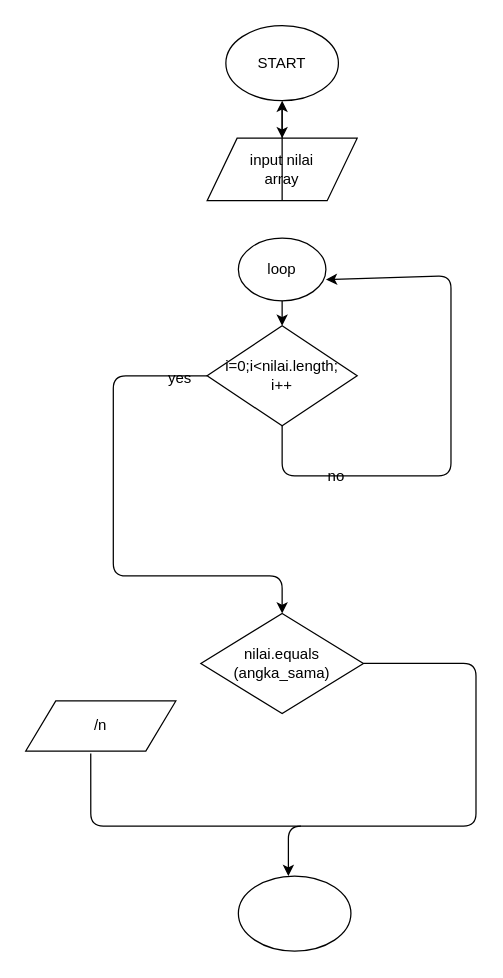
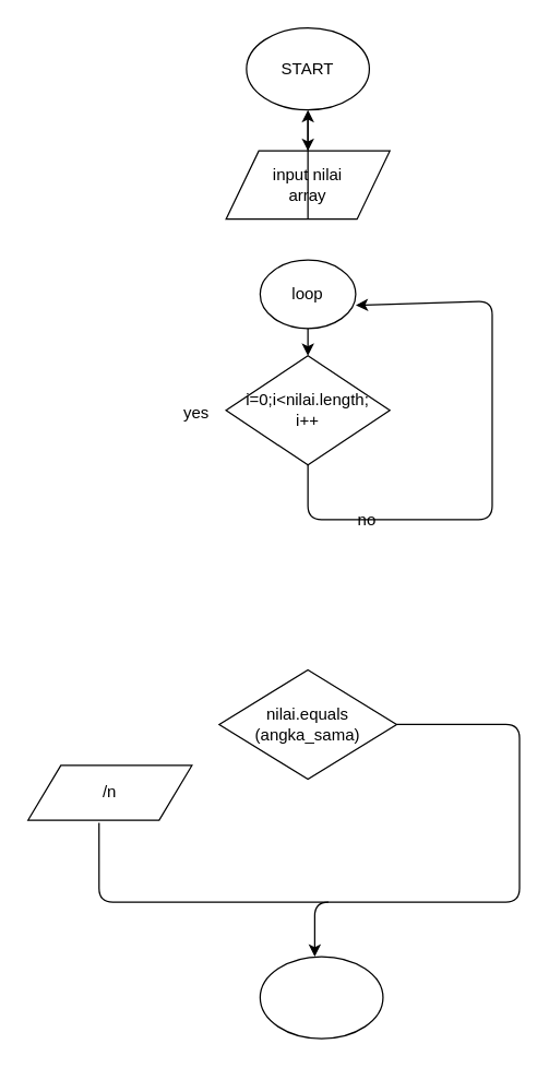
- <mxCell id="11" value="" style="endArrow=classic;html=1;exitX=0;exitY=0.5;exitDx=0;exitDy=0;" edge="1" parent="1" source="8" target="12"><mxGeometry width="50" height="50" relative="1" as="geometry"><mxPoint x="50" y="320" as="sourcePoint" /><mxPoint x="225" y="490" as="targetPoint" /><Array as="points"><mxPoint x="90" y="300" /><mxPoint x="90" y="460" /><mxPoint x="225" y="460" /></Array></mxGeometry></mxCell>
